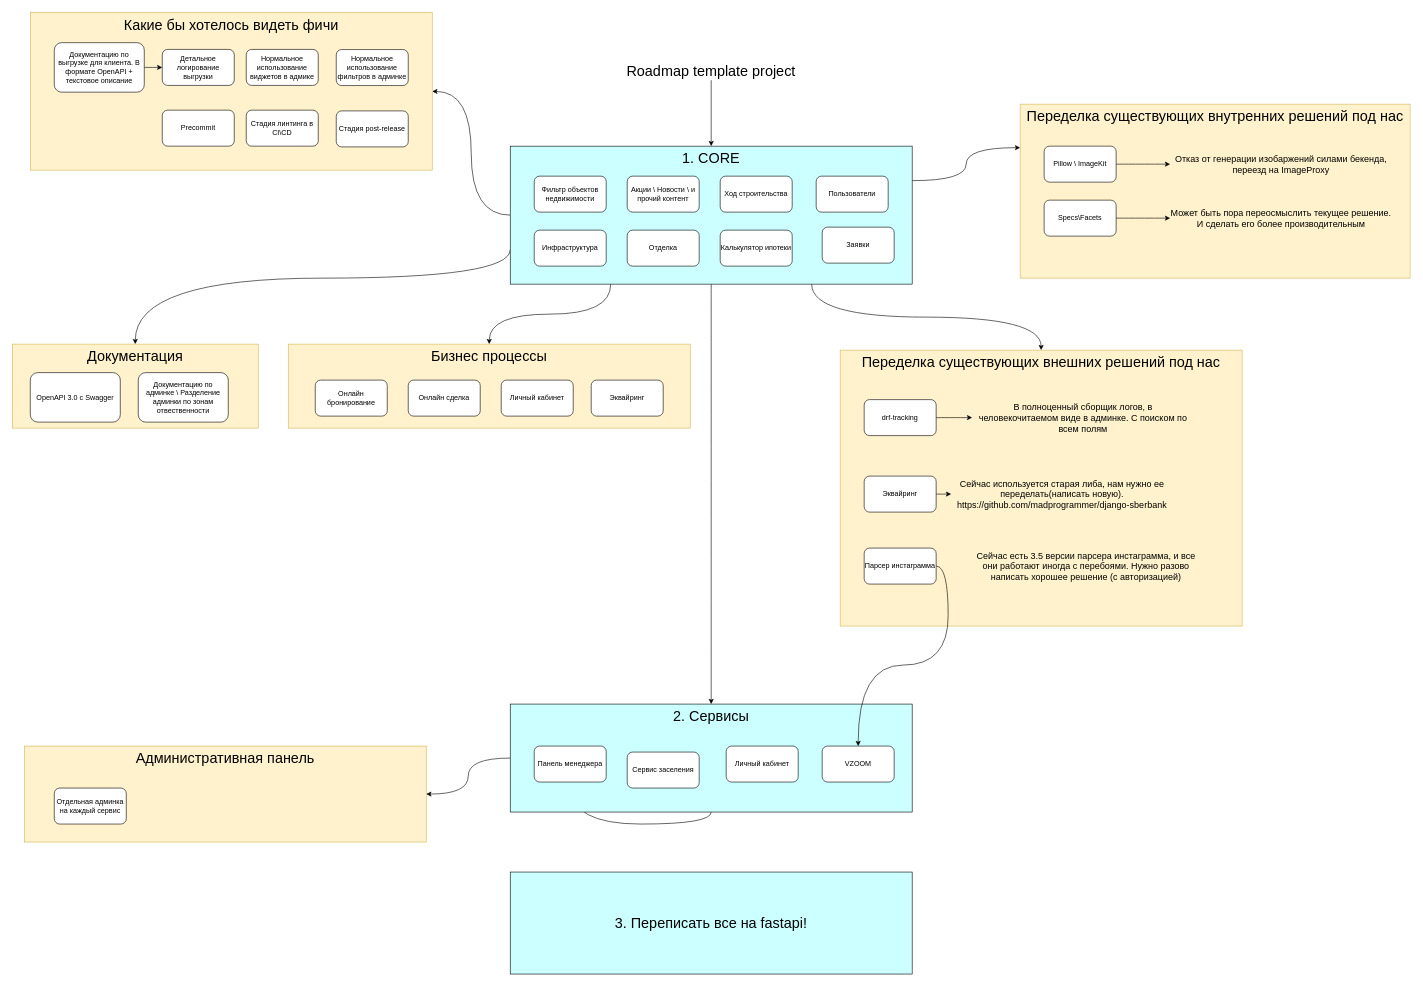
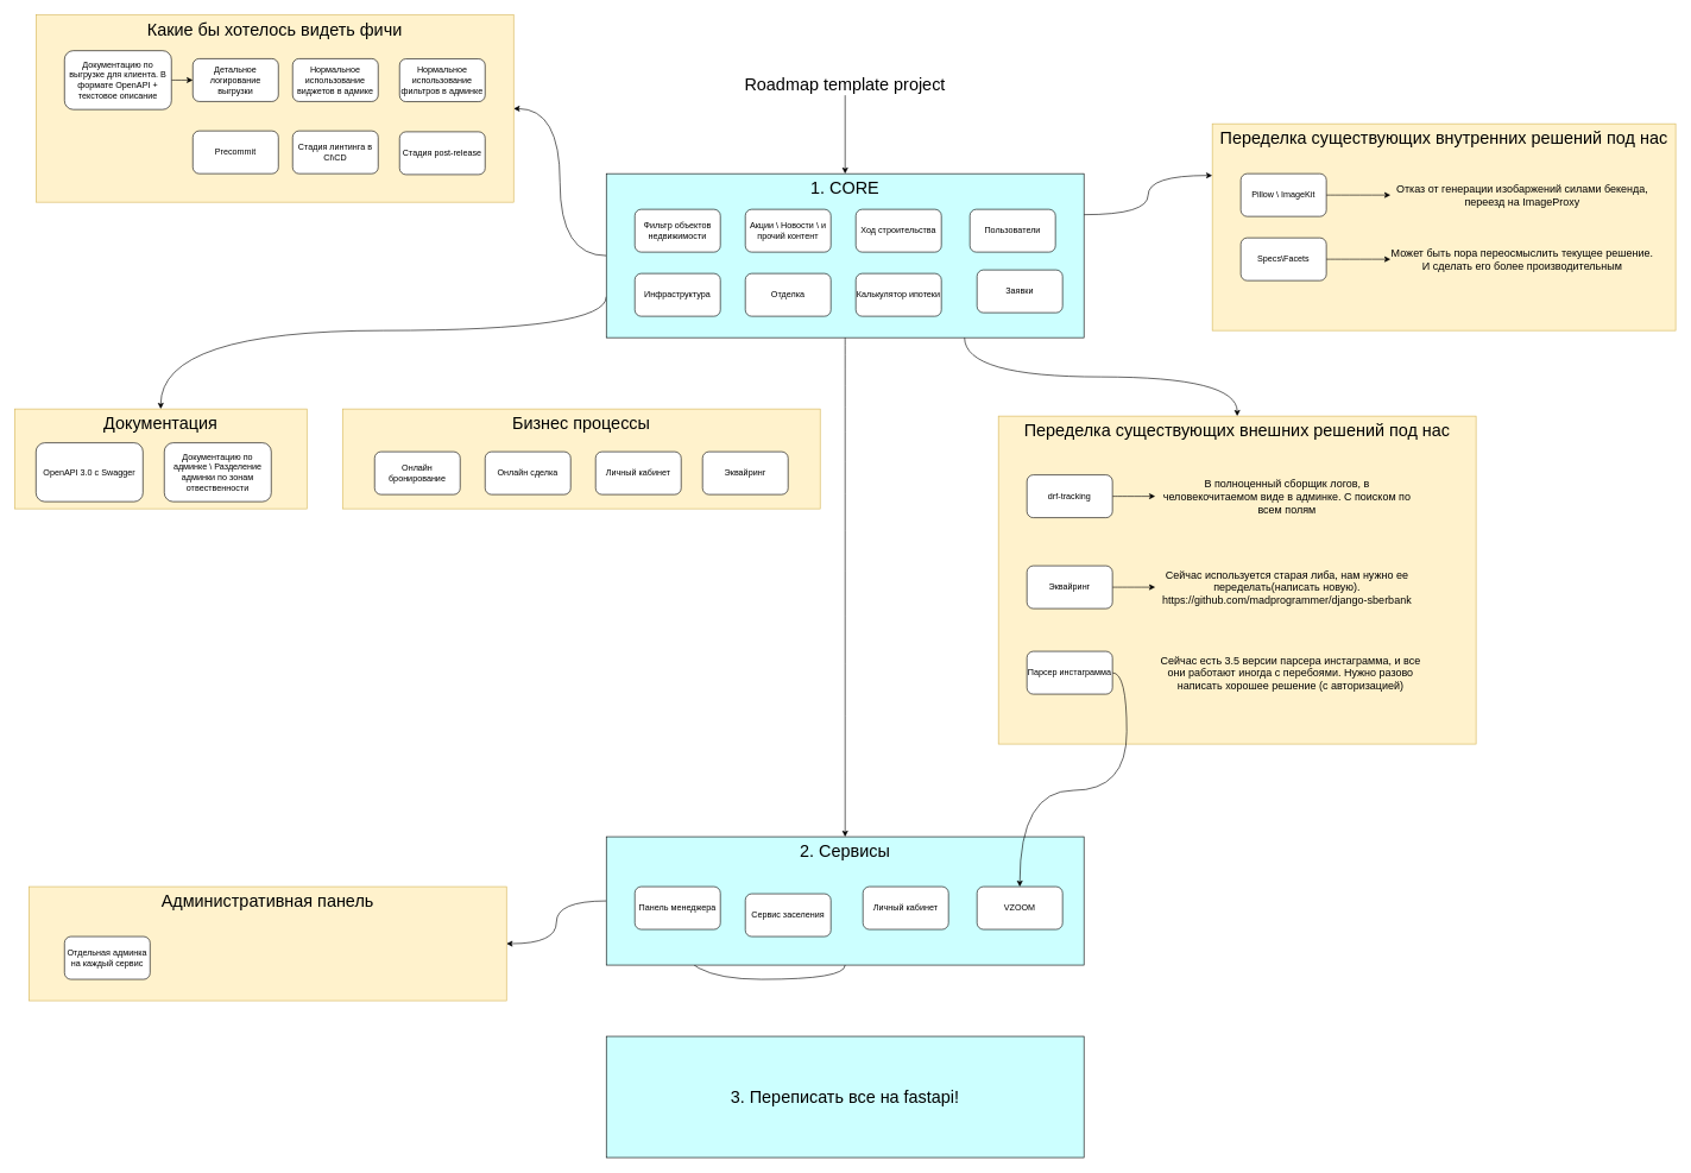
- <mxCell id="2" style="edgeStyle=orthogonalEdgeStyle;rounded=0;orthogonalLoop=1;jettySize=auto;html=1;exitX=0.25;exitY=1;exitDx=0;exitDy=0;entryX=0.5;entryY=0;entryDx=0;entryDy=0;fontSize=24;curved=1;" parent="1" source="8" target="19" edge="1"><mxGeometry relative="1" as="geometry" /></mxCell>
- <mxCell id="30" value="Сейчас используется старая либа, нам нужно ее переделать(написать новую).&lt;br&gt;https://github.com/madprogrammer/django-sberbank" style="text;html=1;strokeColor=none;fillColor=none;align=center;verticalAlign=middle;whiteSpace=wrap;rounded=0;labelBackgroundColor=none;fontSize=15;" parent="1" vertex="1"><mxGeometry x="1585" y="785.5" width="370" height="75" as="geometry" /></mxCell>
+ <mxCell id="30" value="Сейчас используется старая либа, нам нужно ее переделать(написать новую).&lt;br&gt;https://github.com/madprogrammer/django-sberbank" style="text;html=1;strokeColor=none;fillColor=none;align=center;verticalAlign=middle;whiteSpace=wrap;rounded=0;labelBackgroundColor=none;fontSize=15;" parent="1" vertex="1"><mxGeometry x="1620" y="785.5" width="370" height="75" as="geometry" /></mxCell>
